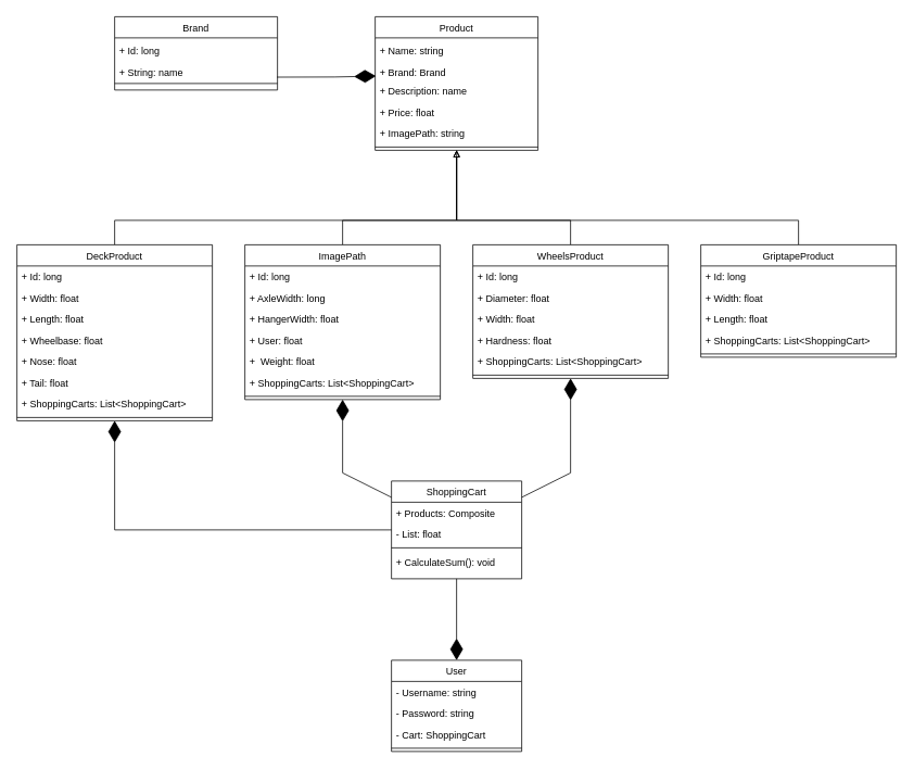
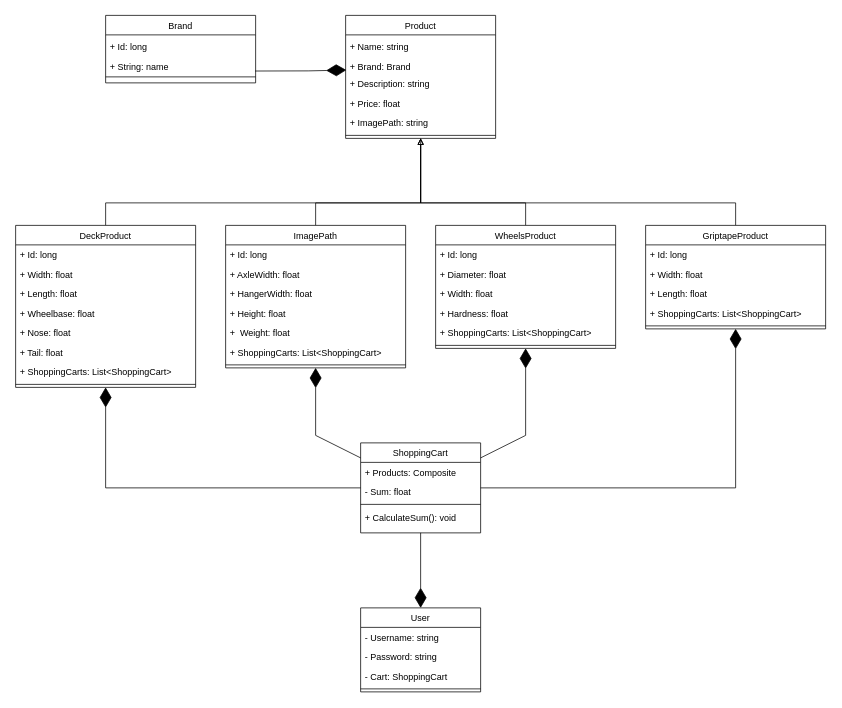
- <mxCell id="10" value="+ Description: name" style="text;align=left;verticalAlign=top;spacingLeft=4;spacingRight=4;overflow=hidden;rotatable=0;points=[[0,0.5],[1,0.5]];portConstraint=eastwest;" parent="7" vertex="1"><mxGeometry y="78" width="200" height="26" as="geometry" /></mxCell>
+ <mxCell id="10" value="+ Description: string" style="text;align=left;verticalAlign=top;spacingLeft=4;spacingRight=4;overflow=hidden;rotatable=0;points=[[0,0.5],[1,0.5]];portConstraint=eastwest;" parent="7" vertex="1"><mxGeometry y="78" width="200" height="26" as="geometry" /></mxCell>
- <mxCell id="27" value="+ AxleWidth: long" style="text;align=left;verticalAlign=top;spacingLeft=4;spacingRight=4;overflow=hidden;rotatable=0;points=[[0,0.5],[1,0.5]];portConstraint=eastwest;" parent="25" vertex="1"><mxGeometry y="52" width="240" height="26" as="geometry" /></mxCell>
+ <mxCell id="27" value="+ AxleWidth: float" style="text;align=left;verticalAlign=top;spacingLeft=4;spacingRight=4;overflow=hidden;rotatable=0;points=[[0,0.5],[1,0.5]];portConstraint=eastwest;" parent="25" vertex="1"><mxGeometry y="52" width="240" height="26" as="geometry" /></mxCell>
- <mxCell id="29" value="+ User: float" style="text;align=left;verticalAlign=top;spacingLeft=4;spacingRight=4;overflow=hidden;rotatable=0;points=[[0,0.5],[1,0.5]];portConstraint=eastwest;" parent="25" vertex="1"><mxGeometry y="104" width="240" height="26" as="geometry" /></mxCell>
+ <mxCell id="29" value="+ Height: float" style="text;align=left;verticalAlign=top;spacingLeft=4;spacingRight=4;overflow=hidden;rotatable=0;points=[[0,0.5],[1,0.5]];portConstraint=eastwest;" parent="25" vertex="1"><mxGeometry y="104" width="240" height="26" as="geometry" /></mxCell>
+ <mxCell id="57" value="" style="endArrow=diamondThin;endFill=1;endSize=24;html=1;rounded=0;" edge="1" parent="1" source="2" target="42"><mxGeometry width="160" relative="1" as="geometry"><mxPoint x="890" y="636" as="sourcePoint" /><mxPoint x="950" y="490" as="targetPoint" /><Array as="points"><mxPoint x="980" y="650" /></Array></mxGeometry></mxCell>
- <mxCell id="4" value="- List: float" style="text;align=left;verticalAlign=top;spacingLeft=4;spacingRight=4;overflow=hidden;rotatable=0;points=[[0,0.5],[1,0.5]];portConstraint=eastwest;" parent="2" vertex="1"><mxGeometry y="52" width="160" height="26" as="geometry" /></mxCell>
+ <mxCell id="4" value="- Sum: float" style="text;align=left;verticalAlign=top;spacingLeft=4;spacingRight=4;overflow=hidden;rotatable=0;points=[[0,0.5],[1,0.5]];portConstraint=eastwest;" parent="2" vertex="1"><mxGeometry y="52" width="160" height="26" as="geometry" /></mxCell>
